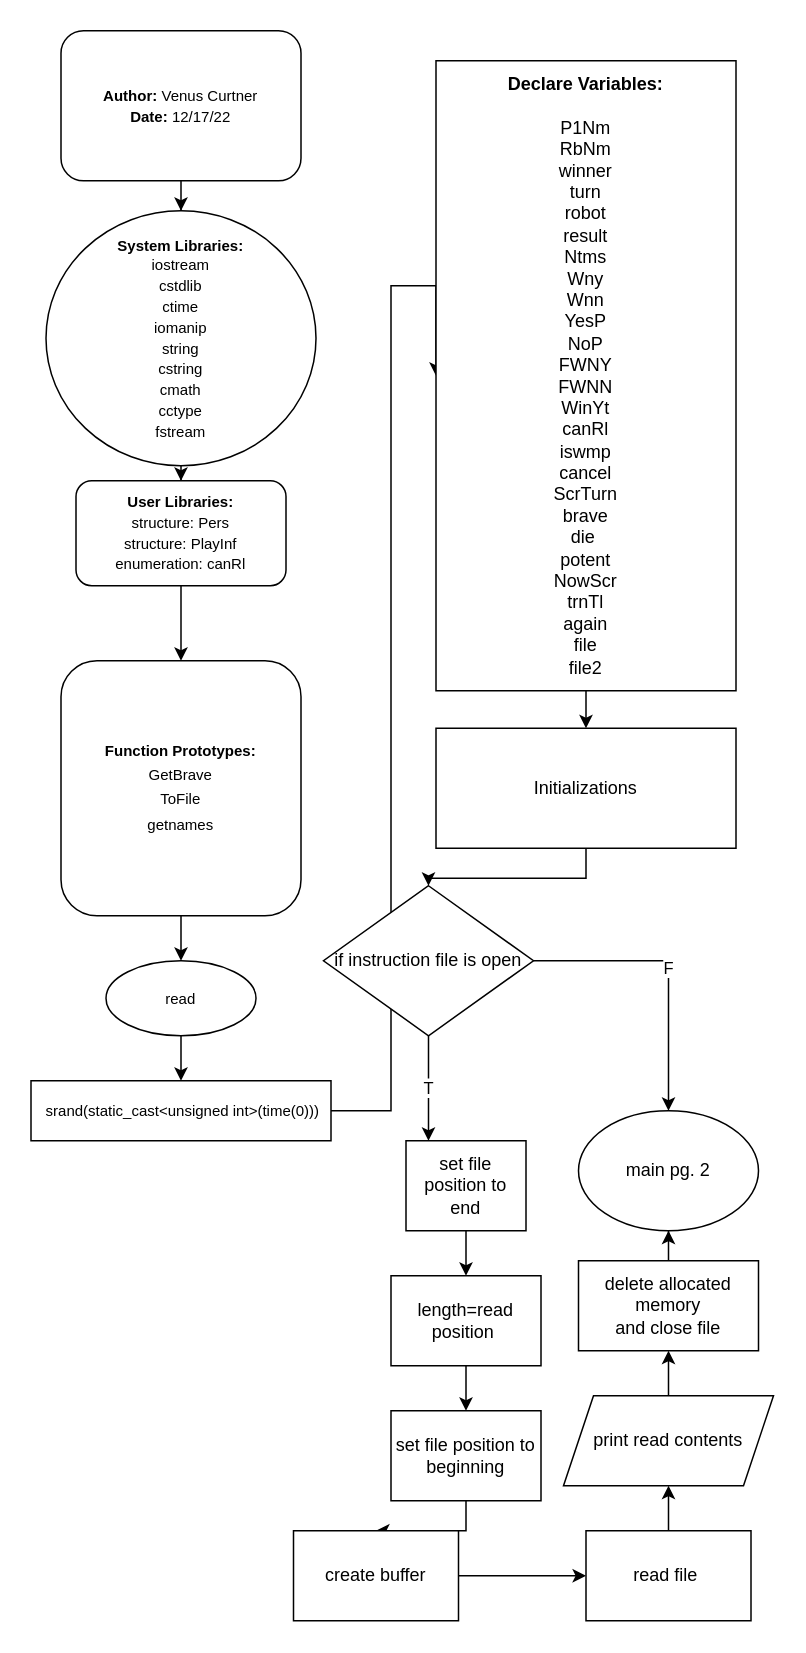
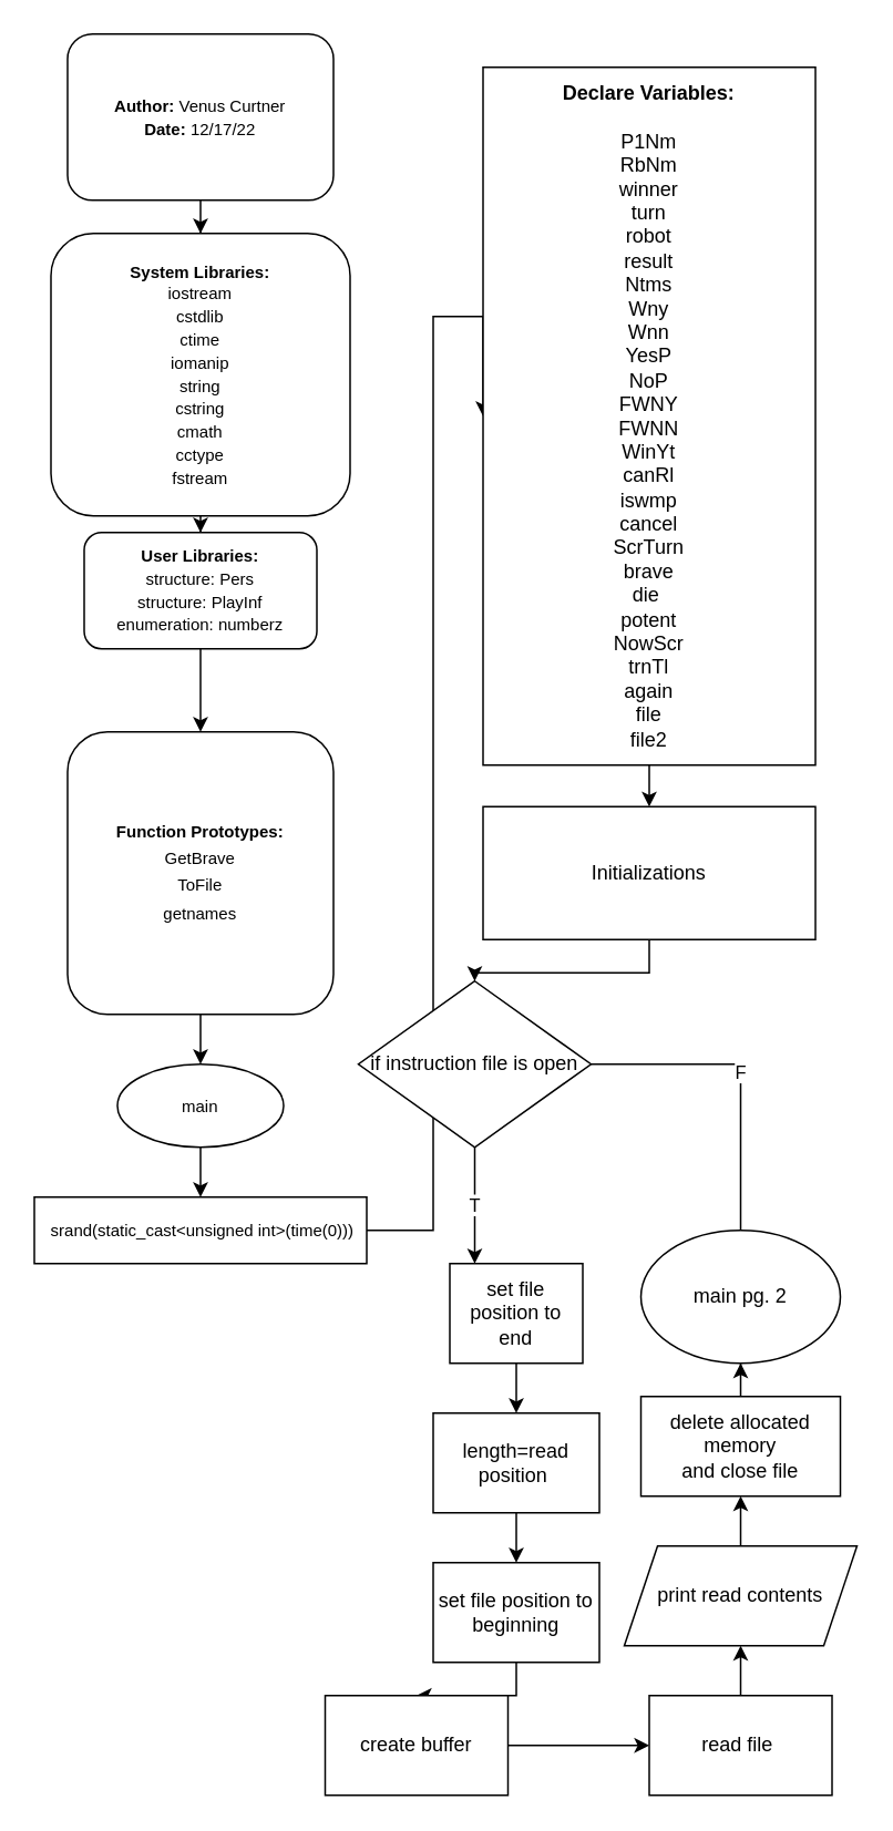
- <mxCell id="5" value="&lt;span id=&quot;docs-internal-guid-f59b2861-7fff-fea9-71e2-7cc83837595e&quot;&gt;&lt;font style=&quot;font-size: 10px;&quot;&gt;&lt;p dir=&quot;ltr&quot; style=&quot;line-height: 1.38 ; margin-top: 0pt ; margin-bottom: 0pt&quot;&gt;&lt;b&gt;System Libraries:&lt;/b&gt;&lt;/p&gt;&lt;p dir=&quot;ltr&quot; style=&quot;line-height: 1.38 ; margin-top: 0pt ; margin-bottom: 0pt&quot;&gt;iostream&lt;/p&gt;&lt;p dir=&quot;ltr&quot; style=&quot;line-height: 1.38 ; margin-top: 0pt ; margin-bottom: 0pt&quot;&gt;cstdlib&lt;/p&gt;&lt;p dir=&quot;ltr&quot; style=&quot;line-height: 1.38 ; margin-top: 0pt ; margin-bottom: 0pt&quot;&gt;ctime&lt;/p&gt;&lt;p dir=&quot;ltr&quot; style=&quot;line-height: 1.38 ; margin-top: 0pt ; margin-bottom: 0pt&quot;&gt;iomanip&lt;/p&gt;&lt;p dir=&quot;ltr&quot; style=&quot;line-height: 1.38 ; margin-top: 0pt ; margin-bottom: 0pt&quot;&gt;string&lt;/p&gt;&lt;p dir=&quot;ltr&quot; style=&quot;line-height: 1.38 ; margin-top: 0pt ; margin-bottom: 0pt&quot;&gt;cstring&lt;/p&gt;&lt;p dir=&quot;ltr&quot; style=&quot;line-height: 1.38 ; margin-top: 0pt ; margin-bottom: 0pt&quot;&gt;cmath&lt;/p&gt;&lt;p dir=&quot;ltr&quot; style=&quot;line-height: 1.38 ; margin-top: 0pt ; margin-bottom: 0pt&quot;&gt;cctype&lt;/p&gt;&lt;p dir=&quot;ltr&quot; style=&quot;line-height: 1.38 ; margin-top: 0pt ; margin-bottom: 0pt&quot;&gt;fstream&lt;/p&gt;&lt;/font&gt;&lt;/span&gt;" style="ellipse;whiteSpace=wrap;html=1;" parent="1" vertex="1"><mxGeometry x="30" y="140" width="180" height="170" as="geometry" /></mxCell>
+ <mxCell id="5" value="&lt;span id=&quot;docs-internal-guid-f59b2861-7fff-fea9-71e2-7cc83837595e&quot;&gt;&lt;font style=&quot;font-size: 10px;&quot;&gt;&lt;p dir=&quot;ltr&quot; style=&quot;line-height: 1.38 ; margin-top: 0pt ; margin-bottom: 0pt&quot;&gt;&lt;b&gt;System Libraries:&lt;/b&gt;&lt;/p&gt;&lt;p dir=&quot;ltr&quot; style=&quot;line-height: 1.38 ; margin-top: 0pt ; margin-bottom: 0pt&quot;&gt;iostream&lt;/p&gt;&lt;p dir=&quot;ltr&quot; style=&quot;line-height: 1.38 ; margin-top: 0pt ; margin-bottom: 0pt&quot;&gt;cstdlib&lt;/p&gt;&lt;p dir=&quot;ltr&quot; style=&quot;line-height: 1.38 ; margin-top: 0pt ; margin-bottom: 0pt&quot;&gt;ctime&lt;/p&gt;&lt;p dir=&quot;ltr&quot; style=&quot;line-height: 1.38 ; margin-top: 0pt ; margin-bottom: 0pt&quot;&gt;iomanip&lt;/p&gt;&lt;p dir=&quot;ltr&quot; style=&quot;line-height: 1.38 ; margin-top: 0pt ; margin-bottom: 0pt&quot;&gt;string&lt;/p&gt;&lt;p dir=&quot;ltr&quot; style=&quot;line-height: 1.38 ; margin-top: 0pt ; margin-bottom: 0pt&quot;&gt;cstring&lt;/p&gt;&lt;p dir=&quot;ltr&quot; style=&quot;line-height: 1.38 ; margin-top: 0pt ; margin-bottom: 0pt&quot;&gt;cmath&lt;/p&gt;&lt;p dir=&quot;ltr&quot; style=&quot;line-height: 1.38 ; margin-top: 0pt ; margin-bottom: 0pt&quot;&gt;cctype&lt;/p&gt;&lt;p dir=&quot;ltr&quot; style=&quot;line-height: 1.38 ; margin-top: 0pt ; margin-bottom: 0pt&quot;&gt;fstream&lt;/p&gt;&lt;/font&gt;&lt;/span&gt;" style="rounded=1;whiteSpace=wrap;html=1;" parent="1" vertex="1"><mxGeometry x="30" y="140" width="180" height="170" as="geometry" /></mxCell>
- <mxCell id="8" value="&lt;span id=&quot;docs-internal-guid-f59b2861-7fff-fea9-71e2-7cc83837595e&quot;&gt;&lt;font style=&quot;font-size: 10px&quot;&gt;&lt;p dir=&quot;ltr&quot; style=&quot;line-height: 1.38 ; margin-top: 0pt ; margin-bottom: 0pt&quot;&gt;&lt;b&gt;User Libraries:&lt;/b&gt;&lt;/p&gt;&lt;p dir=&quot;ltr&quot; style=&quot;line-height: 1.38 ; margin-top: 0pt ; margin-bottom: 0pt&quot;&gt;structure: Pers&lt;/p&gt;&lt;p dir=&quot;ltr&quot; style=&quot;line-height: 1.38 ; margin-top: 0pt ; margin-bottom: 0pt&quot;&gt;structure: PlayInf&lt;/p&gt;&lt;p dir=&quot;ltr&quot; style=&quot;line-height: 1.38 ; margin-top: 0pt ; margin-bottom: 0pt&quot;&gt;enumeration: canRl&lt;/p&gt;&lt;/font&gt;&lt;/span&gt;" style="rounded=1;whiteSpace=wrap;html=1;" parent="1" vertex="1"><mxGeometry x="50" y="320" width="140" height="70" as="geometry" /></mxCell>
+ <mxCell id="8" value="&lt;span id=&quot;docs-internal-guid-f59b2861-7fff-fea9-71e2-7cc83837595e&quot;&gt;&lt;font style=&quot;font-size: 10px&quot;&gt;&lt;p dir=&quot;ltr&quot; style=&quot;line-height: 1.38 ; margin-top: 0pt ; margin-bottom: 0pt&quot;&gt;&lt;b&gt;User Libraries:&lt;/b&gt;&lt;/p&gt;&lt;p dir=&quot;ltr&quot; style=&quot;line-height: 1.38 ; margin-top: 0pt ; margin-bottom: 0pt&quot;&gt;structure: Pers&lt;/p&gt;&lt;p dir=&quot;ltr&quot; style=&quot;line-height: 1.38 ; margin-top: 0pt ; margin-bottom: 0pt&quot;&gt;structure: PlayInf&lt;/p&gt;&lt;p dir=&quot;ltr&quot; style=&quot;line-height: 1.38 ; margin-top: 0pt ; margin-bottom: 0pt&quot;&gt;enumeration: numberz&lt;/p&gt;&lt;/font&gt;&lt;/span&gt;" style="rounded=1;whiteSpace=wrap;html=1;" parent="1" vertex="1"><mxGeometry x="50" y="320" width="140" height="70" as="geometry" /></mxCell>
- <mxCell id="12" value="read" style="ellipse;whiteSpace=wrap;html=1;fontSize=10;" parent="1" vertex="1"><mxGeometry x="70" y="640" width="100" height="50" as="geometry" /></mxCell>
+ <mxCell id="12" value="main" style="ellipse;whiteSpace=wrap;html=1;fontSize=10;" parent="1" vertex="1"><mxGeometry x="70" y="640" width="100" height="50" as="geometry" /></mxCell>
- <mxCell id="20" value="F" style="edgeStyle=orthogonalEdgeStyle;rounded=0;orthogonalLoop=1;jettySize=auto;html=1;entryX=0.5;entryY=0;entryDx=0;entryDy=0;" parent="1" source="21" target="36" edge="1"><mxGeometry relative="1" as="geometry"><mxPoint x="510" y="640" as="targetPoint" /><Array as="points"><mxPoint x="445" y="640" /></Array></mxGeometry></mxCell>
+ <mxCell id="20" value="F" style="edgeStyle=orthogonalEdgeStyle;rounded=0;orthogonalLoop=1;jettySize=auto;html=1;entryX=0.5;entryY=0;entryDx=0;entryDy=0;endArrow=none;" parent="1" source="21" target="36" edge="1"><mxGeometry relative="1" as="geometry"><mxPoint x="510" y="640" as="targetPoint" /><Array as="points"><mxPoint x="445" y="640" /></Array></mxGeometry></mxCell>
